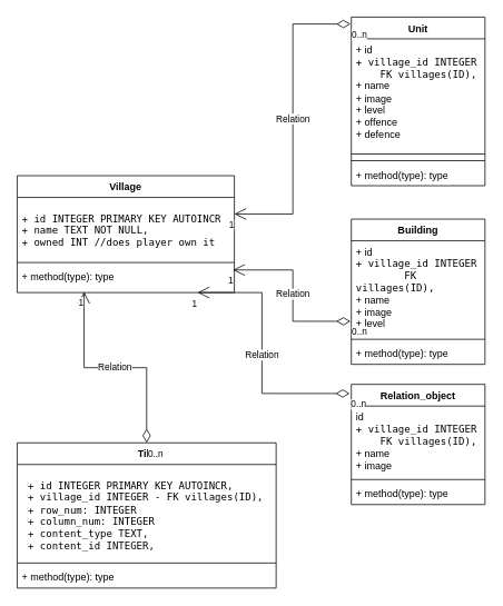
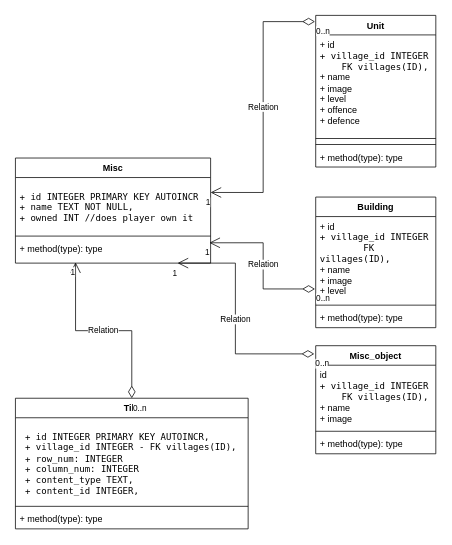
- <mxCell id="2" value="Village" style="swimlane;fontStyle=1;align=center;verticalAlign=top;childLayout=stackLayout;horizontal=1;startSize=26;horizontalStack=0;resizeParent=1;resizeParentMax=0;resizeLast=0;collapsible=1;marginBottom=0;whiteSpace=wrap;html=1;" parent="1" vertex="1"><mxGeometry x="20" y="210" width="260" height="140" as="geometry" /></mxCell>
+ <mxCell id="2" value="Misc" style="swimlane;fontStyle=1;align=center;verticalAlign=top;childLayout=stackLayout;horizontal=1;startSize=26;horizontalStack=0;resizeParent=1;resizeParentMax=0;resizeLast=0;collapsible=1;marginBottom=0;whiteSpace=wrap;html=1;" parent="1" vertex="1"><mxGeometry x="20" y="210" width="260" height="140" as="geometry" /></mxCell>
- <mxCell id="15" value="Relation_object" style="swimlane;fontStyle=1;align=center;verticalAlign=top;childLayout=stackLayout;horizontal=1;startSize=26;horizontalStack=0;resizeParent=1;resizeParentMax=0;resizeLast=0;collapsible=1;marginBottom=0;whiteSpace=wrap;html=1;" parent="1" vertex="1"><mxGeometry x="420" y="460" width="160" height="144" as="geometry" /></mxCell>
+ <mxCell id="15" value="Misc_object" style="swimlane;fontStyle=1;align=center;verticalAlign=top;childLayout=stackLayout;horizontal=1;startSize=26;horizontalStack=0;resizeParent=1;resizeParentMax=0;resizeLast=0;collapsible=1;marginBottom=0;whiteSpace=wrap;html=1;" parent="1" vertex="1"><mxGeometry x="420" y="460" width="160" height="144" as="geometry" /></mxCell>
